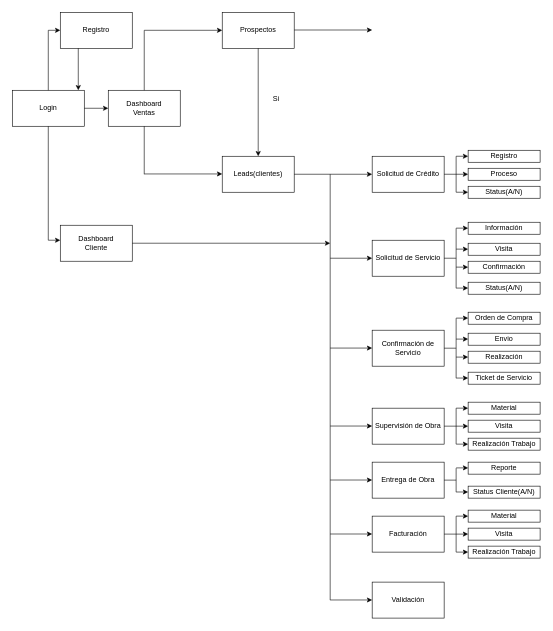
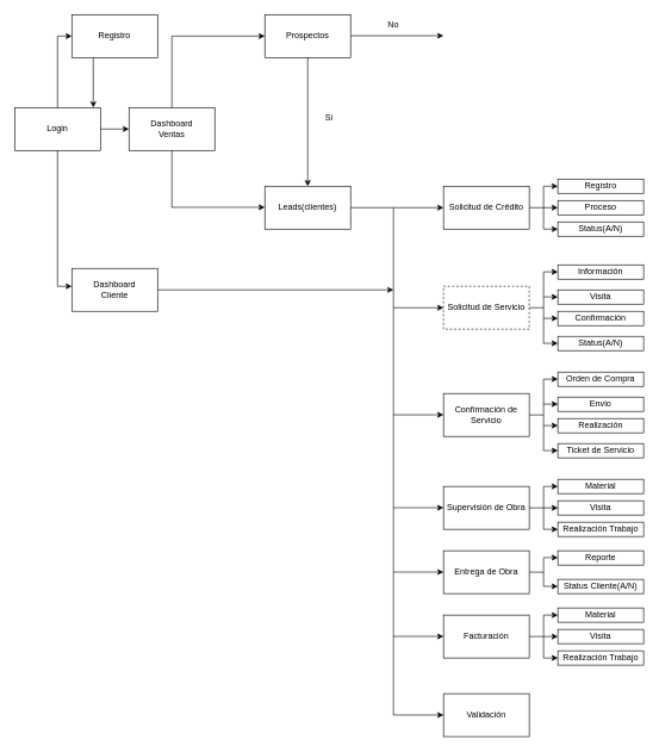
+ <mxCell id="17" value="No" style="text;html=1;strokeColor=none;fillColor=none;align=center;verticalAlign=middle;whiteSpace=wrap;rounded=0;" vertex="1" parent="1"><mxGeometry x="520" y="20" width="60" height="30" as="geometry" /></mxCell>
- <mxCell id="21" value="Solicitud de Servicio" style="rounded=0;whiteSpace=wrap;html=1;" vertex="1" parent="1"><mxGeometry x="620" y="400" width="120" height="60" as="geometry" /></mxCell>
+ <mxCell id="21" value="Solicitud de Servicio" style="rounded=0;whiteSpace=wrap;html=1;dashed=1;" vertex="1" parent="1"><mxGeometry x="620" y="400" width="120" height="60" as="geometry" /></mxCell>
